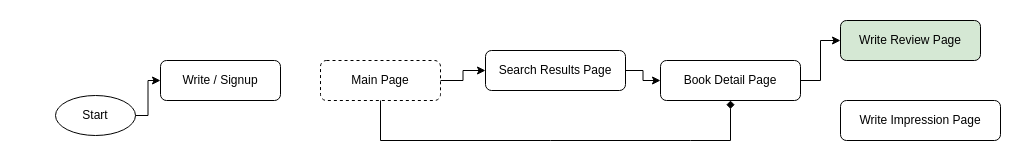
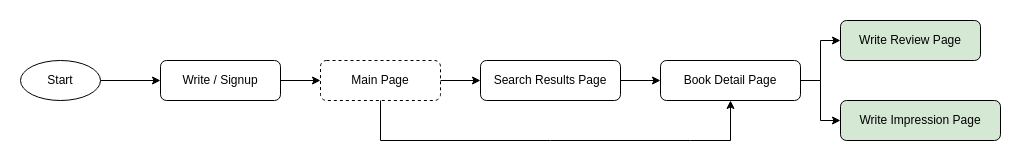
- <mxCell id="5" value="Search Results Page" style="rounded=1;whiteSpace=wrap;html=1;" parent="1" vertex="1"><mxGeometry x="485" y="50" width="140" height="40" as="geometry" /></mxCell>
+ <mxCell id="5" value="Search Results Page" style="rounded=1;whiteSpace=wrap;html=1;" parent="1" vertex="1"><mxGeometry x="480" y="60" width="140" height="40" as="geometry" /></mxCell>
+ <mxCell id="10" style="edgeStyle=orthogonalEdgeStyle;rounded=0;orthogonalLoop=1;" parent="1" source="3" target="4" edge="1"><mxGeometry relative="1" as="geometry" /></mxCell>
+ <mxCell id="14" style="edgeStyle=orthogonalEdgeStyle;rounded=0;orthogonalLoop=1;" parent="1" source="6" target="8" edge="1"><mxGeometry relative="1" as="geometry" /></mxCell>
- <mxCell id="15" value="" style="endArrow=diamond;html=1;rounded=0;entryX=0.5;entryY=1;entryDx=0;entryDy=0;exitX=0.5;exitY=1;exitDx=0;exitDy=0;" edge="1" parent="1" source="4" target="6"><mxGeometry width="50" height="50" relative="1" as="geometry"><mxPoint x="525" y="190" as="sourcePoint" /><mxPoint x="580" y="190" as="targetPoint" /><Array as="points"><mxPoint x="380" y="140" /><mxPoint x="550" y="140" /><mxPoint x="690" y="140" /><mxPoint x="730" y="140" /></Array></mxGeometry></mxCell>
+ <mxCell id="15" value="" style="endArrow=classic;html=1;rounded=0;entryX=0.5;entryY=1;entryDx=0;entryDy=0;exitX=0.5;exitY=1;exitDx=0;exitDy=0;" edge="1" parent="1" source="4" target="6"><mxGeometry width="50" height="50" relative="1" as="geometry"><mxPoint x="525" y="190" as="sourcePoint" /><mxPoint x="580" y="190" as="targetPoint" /><Array as="points"><mxPoint x="380" y="140" /><mxPoint x="550" y="140" /><mxPoint x="690" y="140" /><mxPoint x="730" y="140" /></Array></mxGeometry></mxCell>
- <mxCell id="2" value="Start" style="ellipse;whiteSpace=wrap;html=1;" parent="1" vertex="1"><mxGeometry x="55" y="95" width="80" height="40" as="geometry" /></mxCell>
+ <mxCell id="2" value="Start" style="ellipse;whiteSpace=wrap;html=1;" parent="1" vertex="1"><mxGeometry x="20" y="60" width="80" height="40" as="geometry" /></mxCell>
- <mxCell id="8" value="Write Impression Page" style="rounded=1;whiteSpace=wrap;html=1;" parent="1" vertex="1"><mxGeometry x="840" y="100" width="160" height="40" as="geometry" /></mxCell>
+ <mxCell id="8" value="Write Impression Page" style="rounded=1;whiteSpace=wrap;html=1;fillColor=#d5e8d4;" parent="1" vertex="1"><mxGeometry x="840" y="100" width="160" height="40" as="geometry" /></mxCell>
